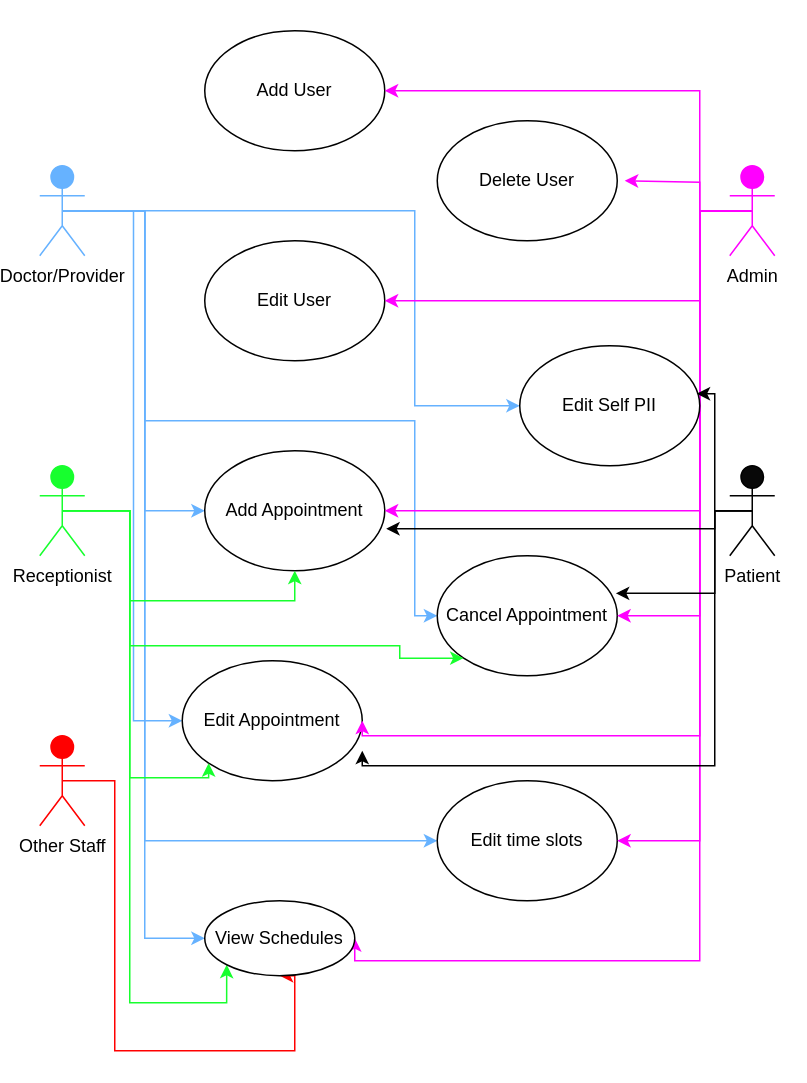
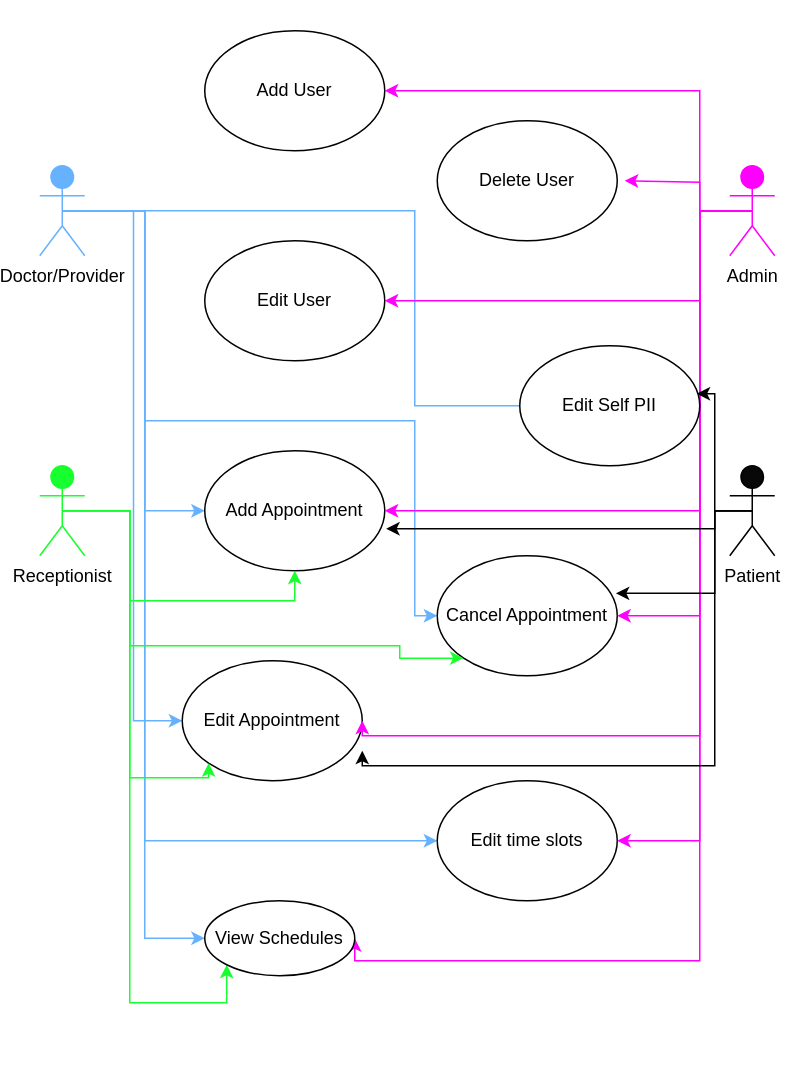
- <mxCell id="2" style="edgeStyle=orthogonalEdgeStyle;rounded=0;orthogonalLoop=1;jettySize=auto;html=1;exitX=0.5;exitY=0.5;exitDx=0;exitDy=0;exitPerimeter=0;fontColor=#66B2FF;strokeColor=#66B2FF;" edge="1" parent="1" source="8" target="33"><mxGeometry relative="1" as="geometry"><Array as="points"><mxPoint x="270" y="140" /><mxPoint x="270" y="270" /></Array></mxGeometry></mxCell>
+ <mxCell id="2" style="edgeStyle=orthogonalEdgeStyle;rounded=0;orthogonalLoop=1;jettySize=auto;html=1;exitX=0.5;exitY=0.5;exitDx=0;exitDy=0;exitPerimeter=0;fontColor=#66B2FF;strokeColor=#66B2FF;endArrow=none;" edge="1" parent="1" source="8" target="33"><mxGeometry relative="1" as="geometry"><Array as="points"><mxPoint x="270" y="140" /><mxPoint x="270" y="270" /></Array></mxGeometry></mxCell>
- <mxCell id="31" value="Other Staff" style="shape=umlActor;verticalLabelPosition=bottom;verticalAlign=top;html=1;outlineConnect=0;fillColor=#FF0000;strokeColor=#FF0000;" vertex="1" parent="1"><mxGeometry x="20" y="490" width="30" height="60" as="geometry" /></mxCell>
- <mxCell id="30" style="edgeStyle=orthogonalEdgeStyle;rounded=0;orthogonalLoop=1;jettySize=auto;html=1;exitX=0.5;exitY=0.5;exitDx=0;exitDy=0;exitPerimeter=0;entryX=0.5;entryY=1;entryDx=0;entryDy=0;strokeColor=#FF0000;" edge="1" parent="1" source="31" target="32"><mxGeometry relative="1" as="geometry"><Array as="points"><mxPoint x="70" y="520" /><mxPoint x="70" y="700" /><mxPoint x="190" y="700" /></Array></mxGeometry></mxCell>
